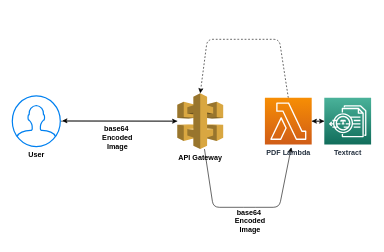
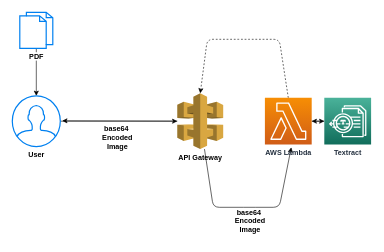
+ <mxCell id="3" value="&lt;b&gt;PDF&lt;/b&gt;" style="html=1;verticalLabelPosition=bottom;align=center;labelBackgroundColor=#ffffff;verticalAlign=top;strokeWidth=2;strokeColor=#0080F0;shadow=0;dashed=0;shape=mxgraph.ios7.icons.documents;" vertex="1" parent="1"><mxGeometry x="32.5" y="20" width="55" height="60" as="geometry" /></mxCell>
+ <mxCell id="2" style="edgeStyle=none;html=1;" edge="1" parent="1" source="3" target="15"><mxGeometry relative="1" as="geometry"><mxPoint x="132.5" y="205" as="targetPoint" /></mxGeometry></mxCell>
- <mxCell id="11" value="&lt;b&gt;PDF Lambda&lt;/b&gt;" style="sketch=0;points=[[0,0,0],[0.25,0,0],[0.5,0,0],[0.75,0,0],[1,0,0],[0,1,0],[0.25,1,0],[0.5,1,0],[0.75,1,0],[1,1,0],[0,0.25,0],[0,0.5,0],[0,0.75,0],[1,0.25,0],[1,0.5,0],[1,0.75,0]];outlineConnect=0;fontColor=#232F3E;gradientColor=#F78E04;gradientDirection=north;fillColor=#D05C17;strokeColor=#ffffff;dashed=0;verticalLabelPosition=bottom;verticalAlign=top;align=center;html=1;fontSize=12;fontStyle=0;aspect=fixed;shape=mxgraph.aws4.resourceIcon;resIcon=mxgraph.aws4.lambda;" vertex="1" parent="1"><mxGeometry x="441" y="162.5" width="78" height="78" as="geometry" /></mxCell>
+ <mxCell id="11" value="&lt;b&gt;AWS Lambda&lt;/b&gt;" style="sketch=0;points=[[0,0,0],[0.25,0,0],[0.5,0,0],[0.75,0,0],[1,0,0],[0,1,0],[0.25,1,0],[0.5,1,0],[0.75,1,0],[1,1,0],[0,0.25,0],[0,0.5,0],[0,0.75,0],[1,0.25,0],[1,0.5,0],[1,0.75,0]];outlineConnect=0;fontColor=#232F3E;gradientColor=#F78E04;gradientDirection=north;fillColor=#D05C17;strokeColor=#ffffff;dashed=0;verticalLabelPosition=bottom;verticalAlign=top;align=center;html=1;fontSize=12;fontStyle=0;aspect=fixed;shape=mxgraph.aws4.resourceIcon;resIcon=mxgraph.aws4.lambda;" vertex="1" parent="1"><mxGeometry x="441" y="162.5" width="78" height="78" as="geometry" /></mxCell>
